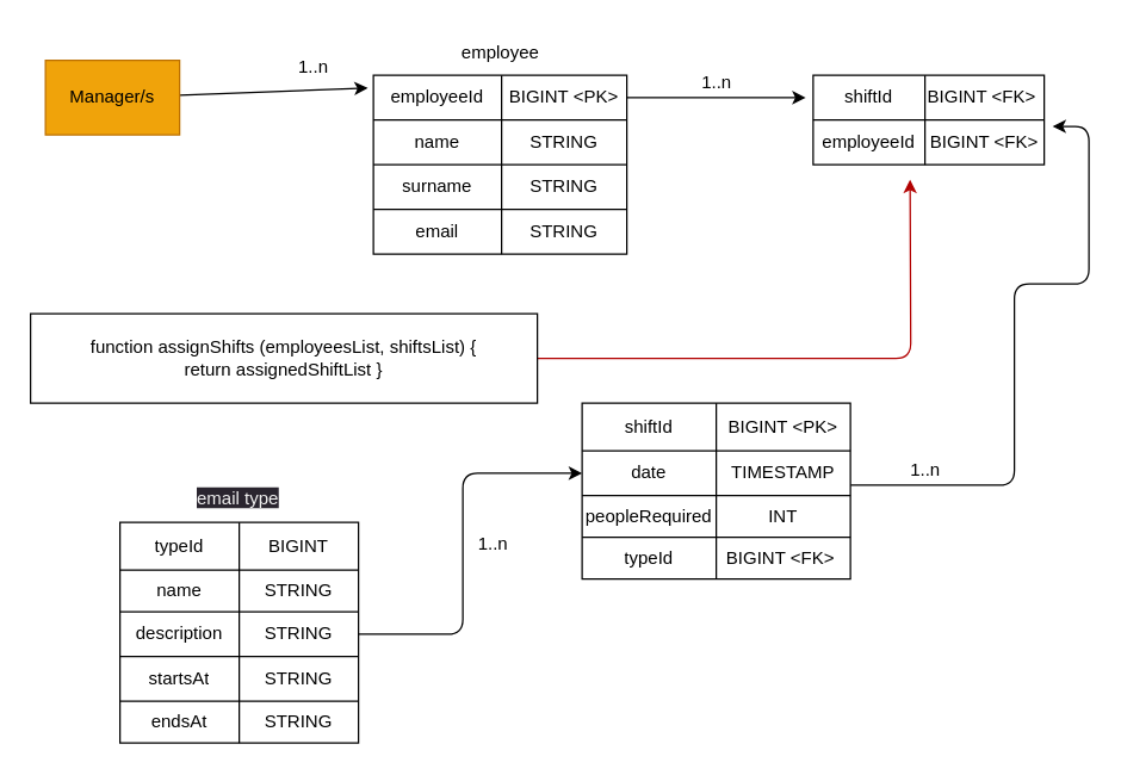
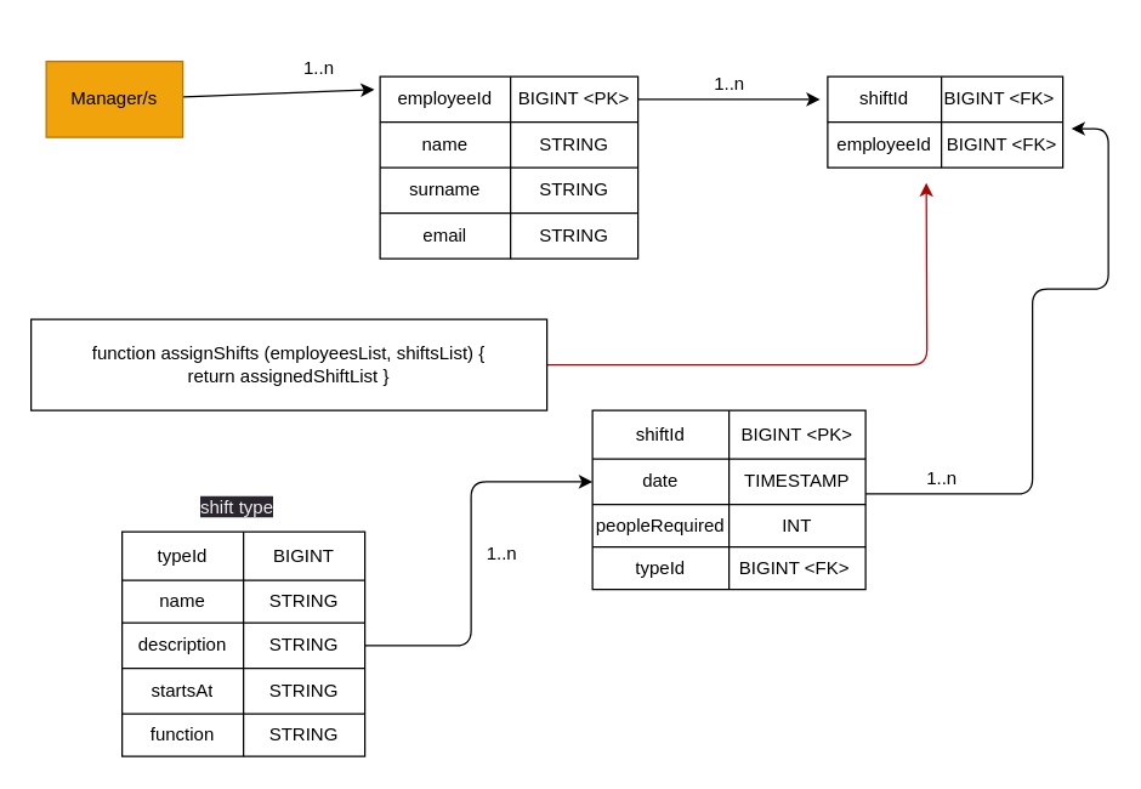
- <mxCell id="19" value="employee" style="text;html=1;align=center;verticalAlign=middle;resizable=0;points=[];autosize=1;strokeColor=none;fillColor=none;" parent="1" vertex="1"><mxGeometry x="295" y="20" width="80" height="30" as="geometry" /></mxCell>
- <mxCell id="45" value="&lt;span style=&quot;color: rgb(240, 240, 240); font-family: Helvetica; font-size: 12px; font-style: normal; font-variant-ligatures: normal; font-variant-caps: normal; font-weight: 400; letter-spacing: normal; orphans: 2; text-align: center; text-indent: 0px; text-transform: none; widows: 2; word-spacing: 0px; -webkit-text-stroke-width: 0px; background-color: rgb(42, 37, 47); text-decoration-thickness: initial; text-decoration-style: initial; text-decoration-color: initial; float: none; display: inline !important;&quot;&gt;email type&lt;/span&gt;" style="text;whiteSpace=wrap;html=1;" parent="1" vertex="1"><mxGeometry x="130" y="320" width="60" height="40" as="geometry" /></mxCell>
+ <mxCell id="45" value="&lt;span style=&quot;color: rgb(240, 240, 240); font-family: Helvetica; font-size: 12px; font-style: normal; font-variant-ligatures: normal; font-variant-caps: normal; font-weight: 400; letter-spacing: normal; orphans: 2; text-align: center; text-indent: 0px; text-transform: none; widows: 2; word-spacing: 0px; -webkit-text-stroke-width: 0px; background-color: rgb(42, 37, 47); text-decoration-thickness: initial; text-decoration-style: initial; text-decoration-color: initial; float: none; display: inline !important;&quot;&gt;shift type&lt;/span&gt;" style="text;whiteSpace=wrap;html=1;" parent="1" vertex="1"><mxGeometry x="130" y="320" width="60" height="40" as="geometry" /></mxCell>
- <mxCell id="60" value="endsAt" style="shape=partialRectangle;html=1;whiteSpace=wrap;connectable=0;overflow=hidden;fillColor=none;top=0;left=0;bottom=0;right=0;pointerEvents=1;" parent="59" vertex="1"><mxGeometry width="80" height="28" as="geometry"><mxRectangle width="80" height="28" as="alternateBounds" /></mxGeometry></mxCell>
+ <mxCell id="60" value="function" style="shape=partialRectangle;html=1;whiteSpace=wrap;connectable=0;overflow=hidden;fillColor=none;top=0;left=0;bottom=0;right=0;pointerEvents=1;" parent="59" vertex="1"><mxGeometry width="80" height="28" as="geometry"><mxRectangle width="80" height="28" as="alternateBounds" /></mxGeometry></mxCell>
